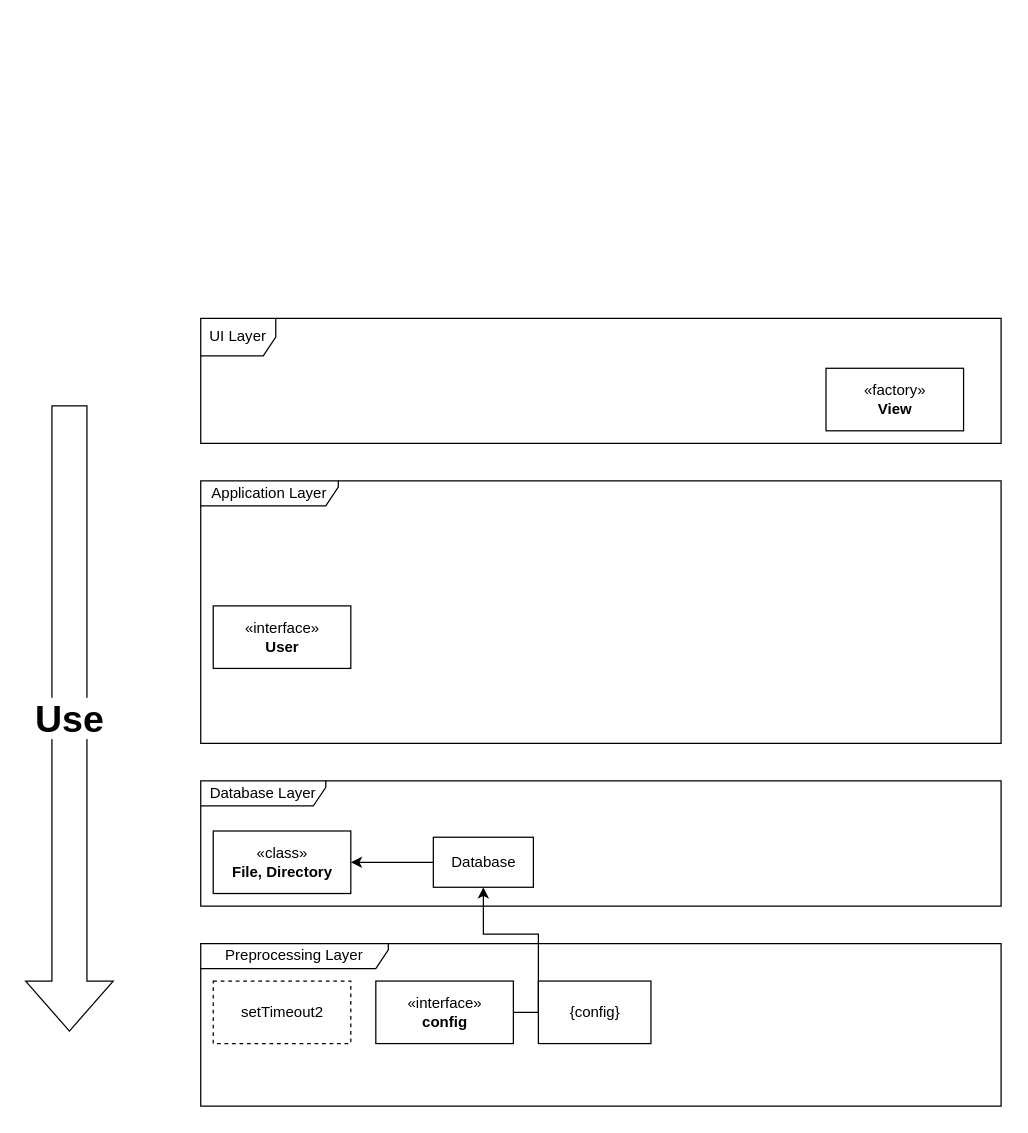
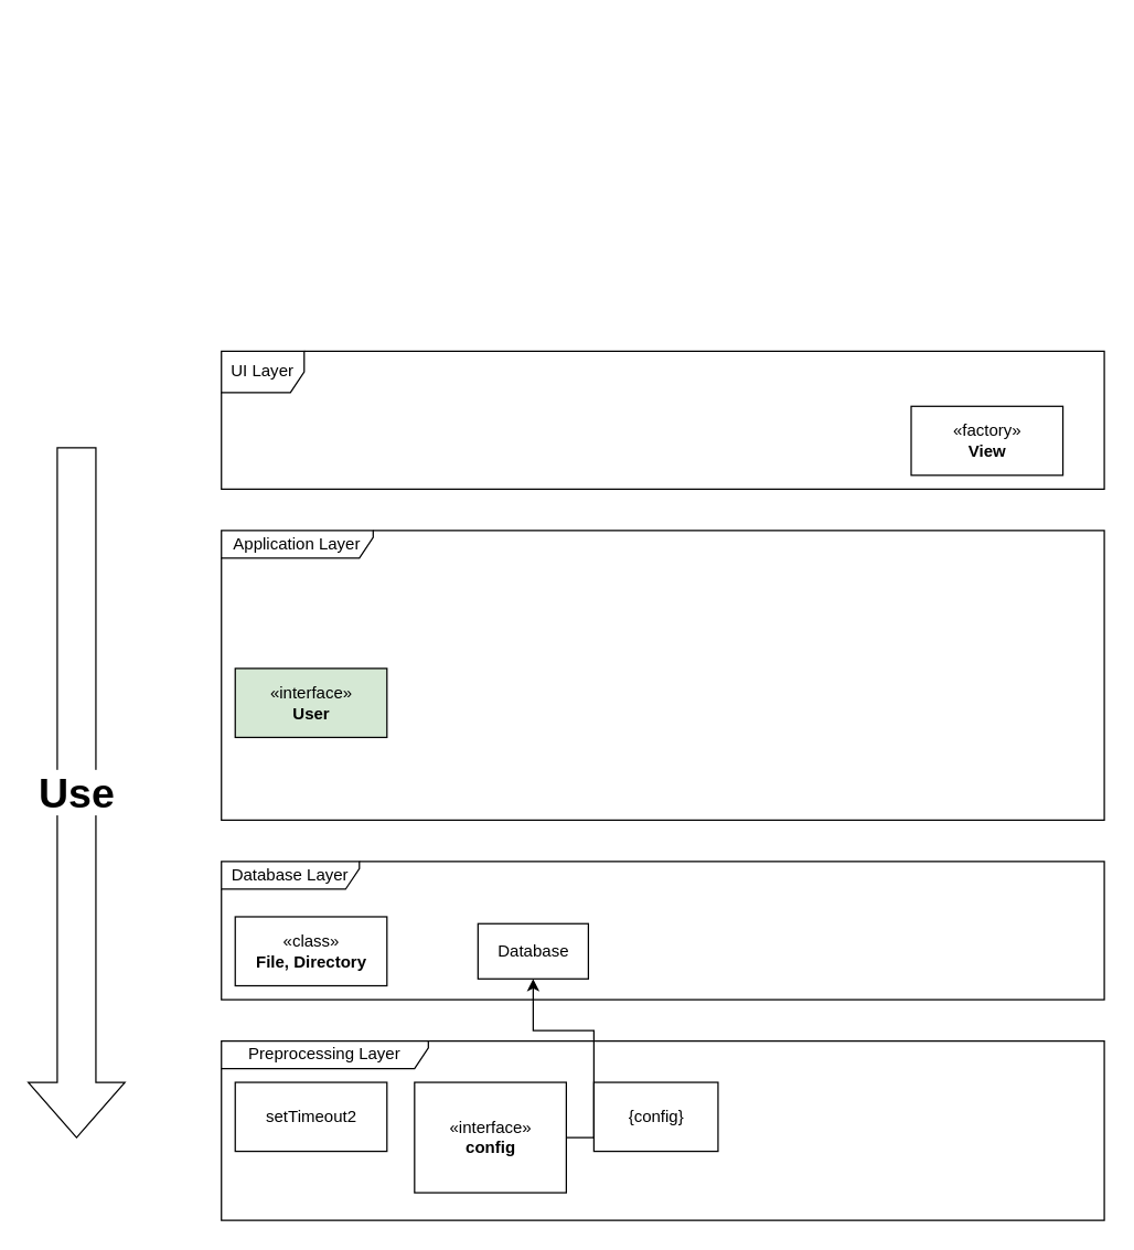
- <mxCell id="16" value="«interface»&lt;br&gt;&lt;b&gt;User&lt;/b&gt;" style="html=1;" vertex="1" parent="1"><mxGeometry x="170" y="484" width="110" height="50" as="geometry" /></mxCell>
+ <mxCell id="16" value="«interface»&lt;br&gt;&lt;b&gt;User&lt;/b&gt;" style="html=1;fillColor=#d5e8d4;" vertex="1" parent="1"><mxGeometry x="170" y="484" width="110" height="50" as="geometry" /></mxCell>
- <mxCell id="10" style="edgeStyle=orthogonalEdgeStyle;rounded=0;orthogonalLoop=1;jettySize=auto;html=1;entryX=1;entryY=0.5;entryDx=0;entryDy=0;" parent="1" source="11" target="9" edge="1"><mxGeometry relative="1" as="geometry" /></mxCell>
- <mxCell id="7" value="setTimeout2" style="html=1;dashed=1;" parent="1" vertex="1"><mxGeometry x="170" y="784" width="110" height="50" as="geometry" /></mxCell>
+ <mxCell id="7" value="setTimeout2" style="html=1;" parent="1" vertex="1"><mxGeometry x="170" y="784" width="110" height="50" as="geometry" /></mxCell>
- <mxCell id="5" value="«interface»&lt;br&gt;&lt;b&gt;config&lt;/b&gt;" style="html=1;" parent="1" vertex="1"><mxGeometry x="300" y="784" width="110" height="50" as="geometry" /></mxCell>
+ <mxCell id="5" value="«interface»&lt;br&gt;&lt;b&gt;config&lt;/b&gt;" style="html=1;" parent="1" vertex="1"><mxGeometry x="300" y="784" width="110" height="80" as="geometry" /></mxCell>
